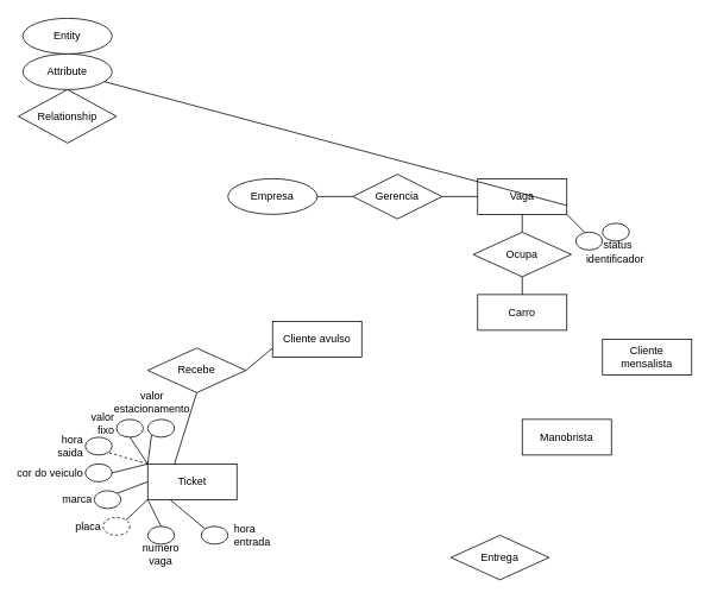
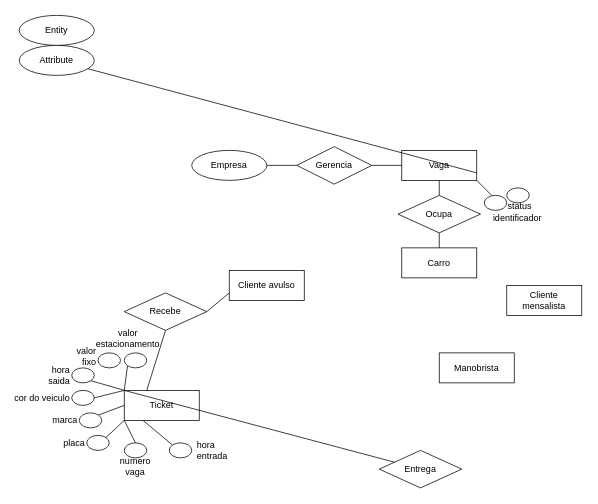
- <mxCell id="4" value="Relationship" style="shape=rhombus;perimeter=rhombusPerimeter;whiteSpace=wrap;html=1;align=center;" vertex="1" parent="1"><mxGeometry x="20" y="100" width="110" height="60" as="geometry" /></mxCell>
- <mxCell id="37" style="rounded=0;orthogonalLoop=1;jettySize=auto;html=1;exitX=0;exitY=0;exitDx=0;exitDy=0;entryX=0.5;entryY=1;entryDx=0;entryDy=0;endArrow=none;endFill=0;" edge="1" parent="1" source="29" target="36"><mxGeometry relative="1" as="geometry" /></mxCell>
+ <mxCell id="37" style="rounded=0;orthogonalLoop=1;jettySize=auto;html=1;exitX=0;exitY=0;exitDx=0;exitDy=0;endArrow=none;endFill=0;" edge="1" parent="1" source="29" target="17"><mxGeometry relative="1" as="geometry" /></mxCell>
- <mxCell id="27" style="rounded=0;orthogonalLoop=1;jettySize=auto;html=1;exitX=0;exitY=0;exitDx=0;exitDy=0;entryX=1;entryY=1;entryDx=0;entryDy=0;endArrow=none;endFill=0;dashed=1;" edge="1" parent="1" source="29" target="31"><mxGeometry relative="1" as="geometry" /></mxCell>
+ <mxCell id="27" style="rounded=0;orthogonalLoop=1;jettySize=auto;html=1;exitX=0;exitY=0;exitDx=0;exitDy=0;entryX=1;entryY=1;entryDx=0;entryDy=0;endArrow=none;endFill=0;" edge="1" parent="1" source="29" target="31"><mxGeometry relative="1" as="geometry" /></mxCell>
- <mxCell id="20" value="&lt;span style=&quot;text-wrap: nowrap;&quot;&gt;placa&lt;/span&gt;" style="ellipse;whiteSpace=wrap;html=1;align=right;spacingRight=30;dashed=1;" vertex="1" parent="1"><mxGeometry x="115" y="580" width="30" height="20" as="geometry" /></mxCell>
+ <mxCell id="20" value="&lt;span style=&quot;text-wrap: nowrap;&quot;&gt;placa&lt;/span&gt;" style="ellipse;whiteSpace=wrap;html=1;align=right;spacingRight=30;" vertex="1" parent="1"><mxGeometry x="115" y="580" width="30" height="20" as="geometry" /></mxCell>
